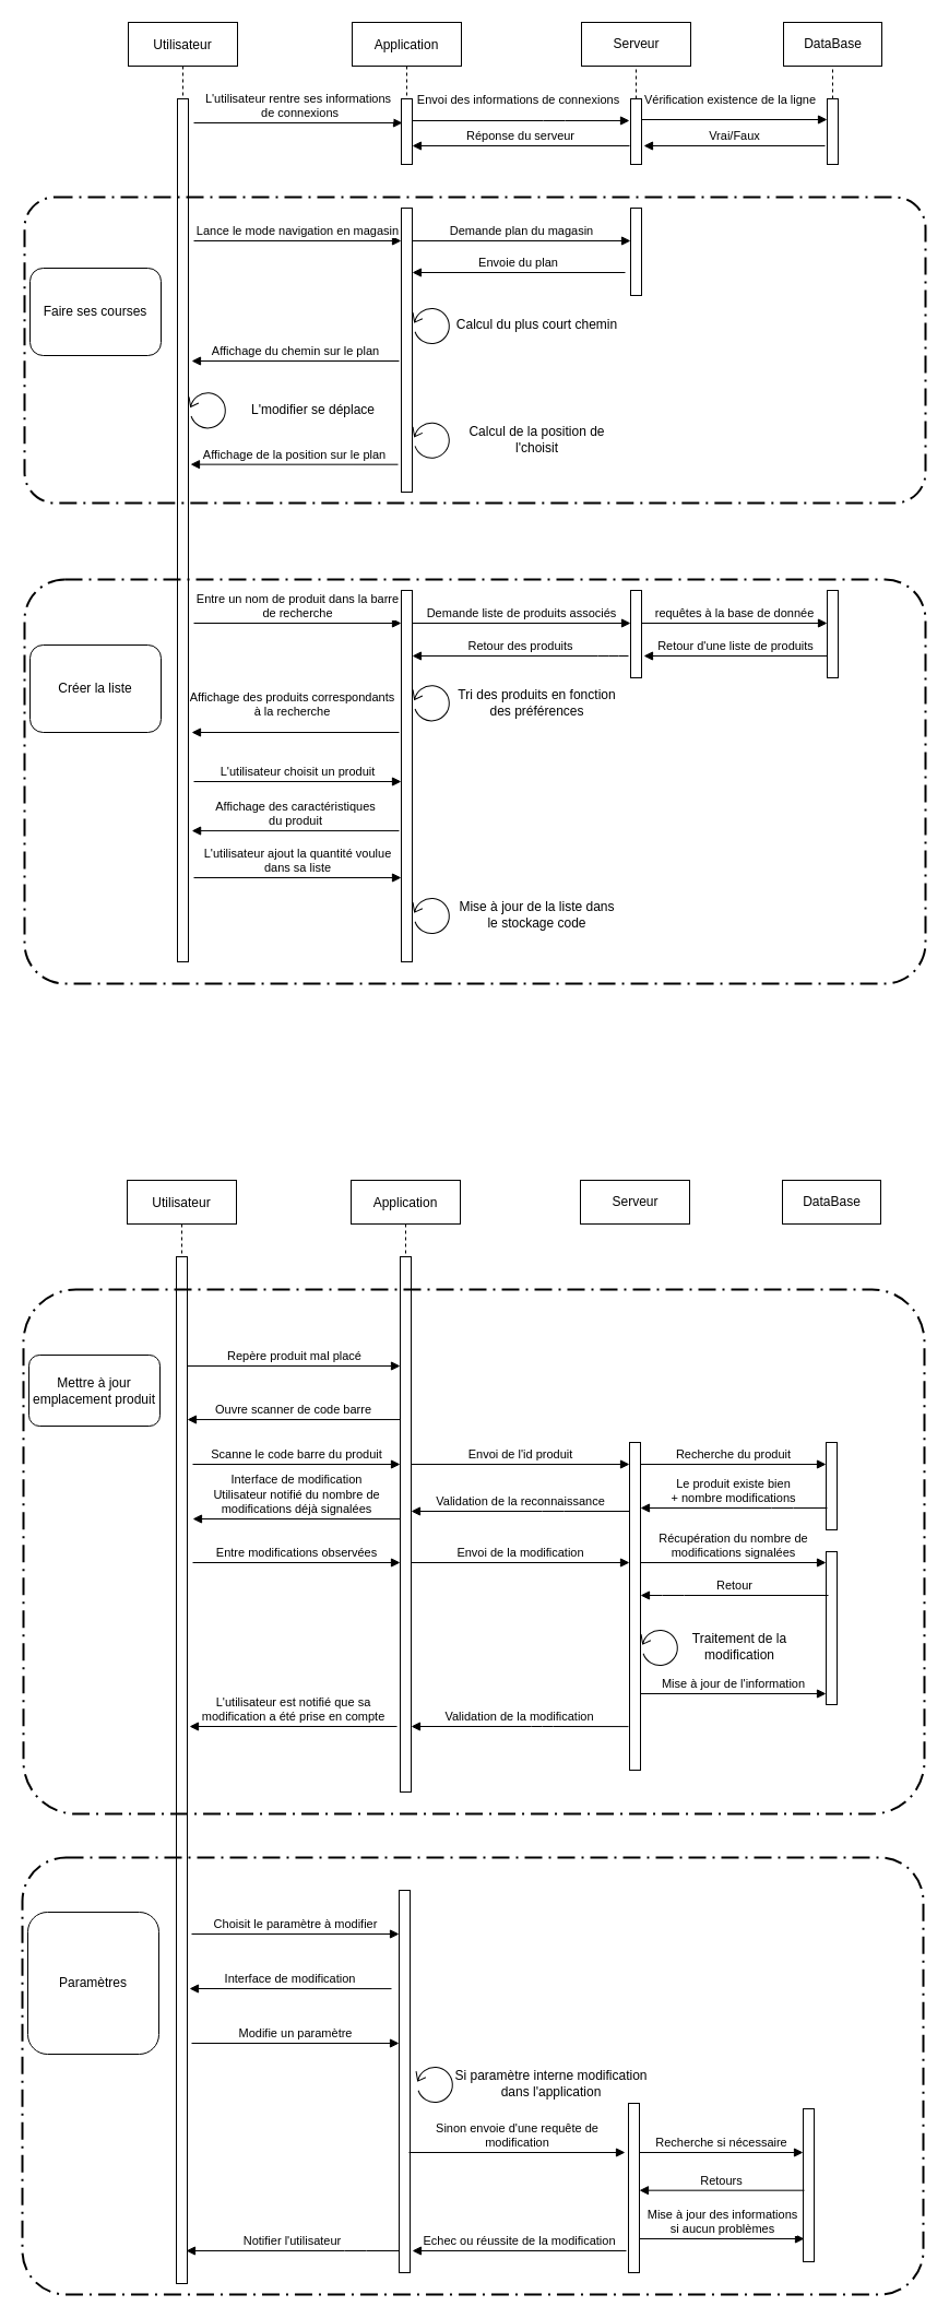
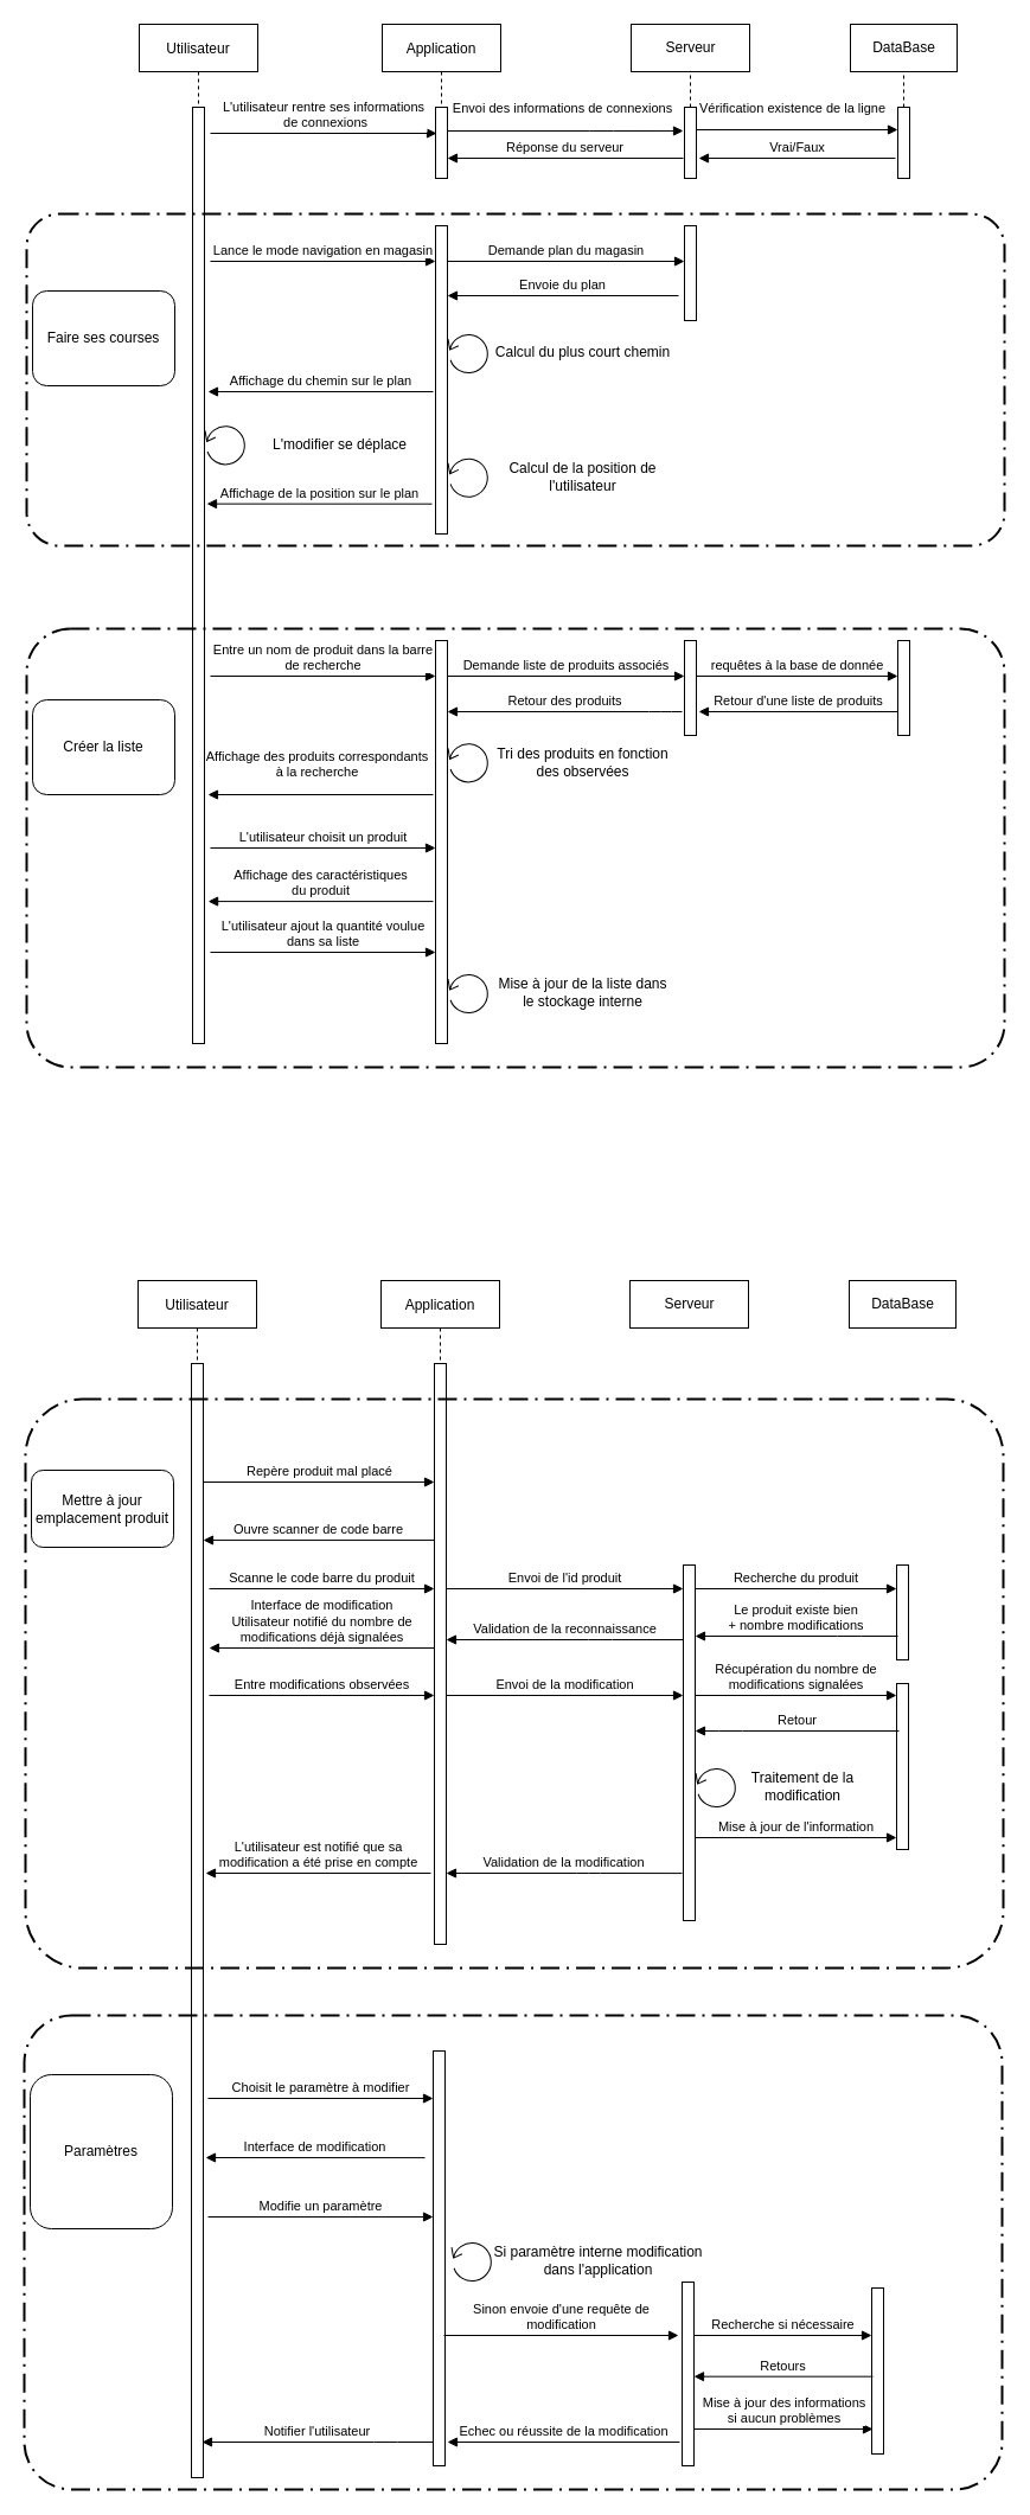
- <mxCell id="31" value="Calcul de la position de l'choisit" style="text;html=1;strokeColor=none;fillColor=none;align=center;verticalAlign=middle;whiteSpace=wrap;rounded=0;" vertex="1" parent="1"><mxGeometry x="409" y="392" width="165" height="20" as="geometry" /></mxCell>
+ <mxCell id="31" value="Calcul de la position de l'utilisateur" style="text;html=1;strokeColor=none;fillColor=none;align=center;verticalAlign=middle;whiteSpace=wrap;rounded=0;" vertex="1" parent="1"><mxGeometry x="409" y="392" width="165" height="20" as="geometry" /></mxCell>
- <mxCell id="46" value="Tri des produits en fonction des préférences" style="text;html=1;strokeColor=none;fillColor=none;align=center;verticalAlign=middle;whiteSpace=wrap;rounded=0;" vertex="1" parent="1"><mxGeometry x="409" y="632.64" width="165" height="20" as="geometry" /></mxCell>
+ <mxCell id="46" value="Tri des produits en fonction des observées" style="text;html=1;strokeColor=none;fillColor=none;align=center;verticalAlign=middle;whiteSpace=wrap;rounded=0;" vertex="1" parent="1"><mxGeometry x="409" y="632.64" width="165" height="20" as="geometry" /></mxCell>
- <mxCell id="52" value="Mise à jour de la liste dans&lt;br&gt;le stockage code" style="text;html=1;strokeColor=none;fillColor=none;align=center;verticalAlign=middle;whiteSpace=wrap;rounded=0;" vertex="1" parent="1"><mxGeometry x="409" y="827.36" width="165" height="20" as="geometry" /></mxCell>
+ <mxCell id="52" value="Mise à jour de la liste dans&lt;br&gt;le stockage interne" style="text;html=1;strokeColor=none;fillColor=none;align=center;verticalAlign=middle;whiteSpace=wrap;rounded=0;" vertex="1" parent="1"><mxGeometry x="409" y="827.36" width="165" height="20" as="geometry" /></mxCell>
